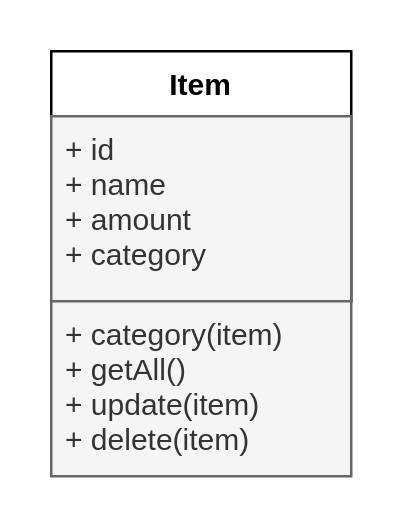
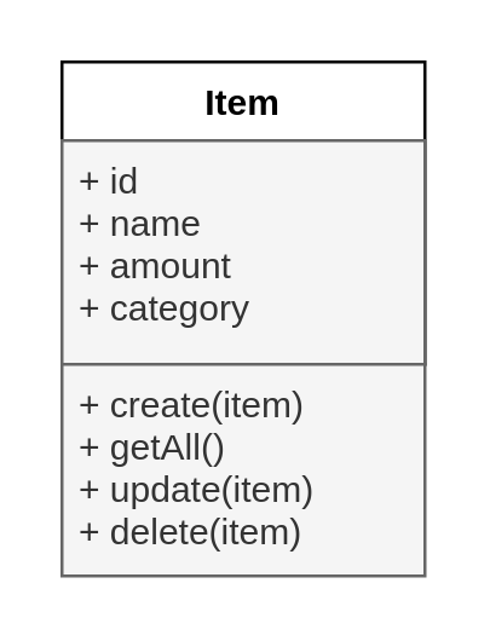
- <mxCell id="4" value="+ category(item)&#10;+ getAll()&#10;+ update(item)&#10;+ delete(item)" style="text;strokeColor=#666666;fillColor=#f5f5f5;align=left;verticalAlign=top;spacingLeft=4;spacingRight=4;overflow=hidden;rotatable=0;points=[[0,0.5],[1,0.5]];portConstraint=eastwest;fontColor=#333333;" parent="1" vertex="1"><mxGeometry x="20" y="120" width="120" height="70" as="geometry" /></mxCell>
+ <mxCell id="4" value="+ create(item)&#10;+ getAll()&#10;+ update(item)&#10;+ delete(item)" style="text;strokeColor=#666666;fillColor=#f5f5f5;align=left;verticalAlign=top;spacingLeft=4;spacingRight=4;overflow=hidden;rotatable=0;points=[[0,0.5],[1,0.5]];portConstraint=eastwest;fontColor=#333333;" parent="1" vertex="1"><mxGeometry x="20" y="120" width="120" height="70" as="geometry" /></mxCell>
